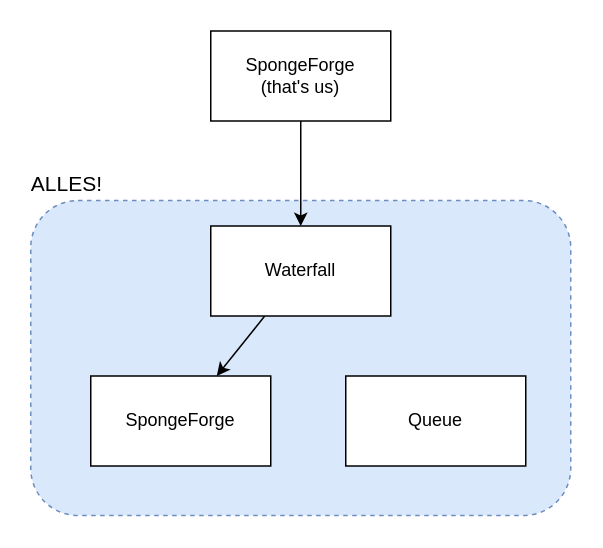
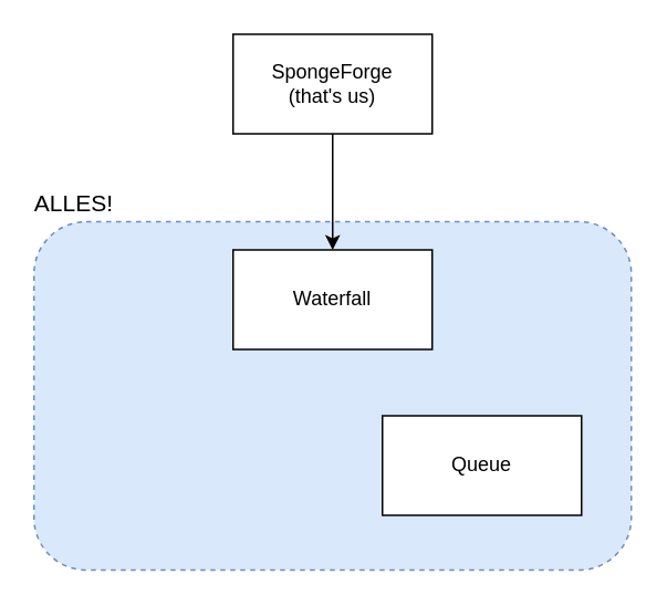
- <mxCell id="3" style="edgeStyle=none;rounded=0;jumpStyle=none;orthogonalLoop=1;jettySize=auto;html=1;" parent="1" source="4" target="5" edge="1"><mxGeometry relative="1" as="geometry" /></mxCell>
- <mxCell id="5" value="SpongeForge" style="rounded=0;whiteSpace=wrap;html=1;align=center;labelPosition=center;verticalLabelPosition=middle;verticalAlign=middle;spacingLeft=0;" parent="1" vertex="1"><mxGeometry x="60" y="250" width="120" height="60" as="geometry" /></mxCell>
